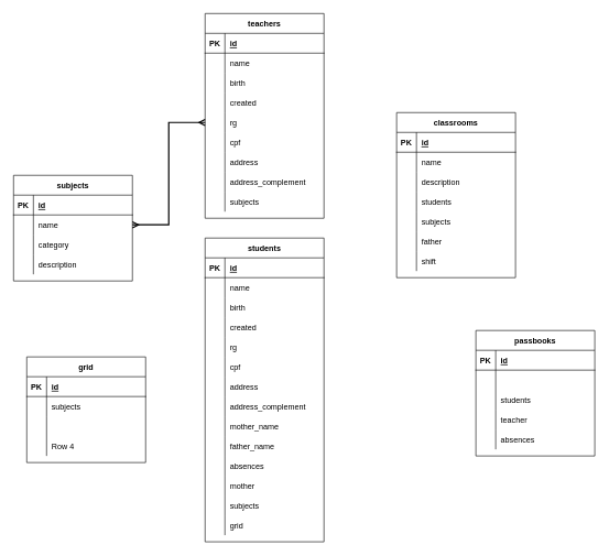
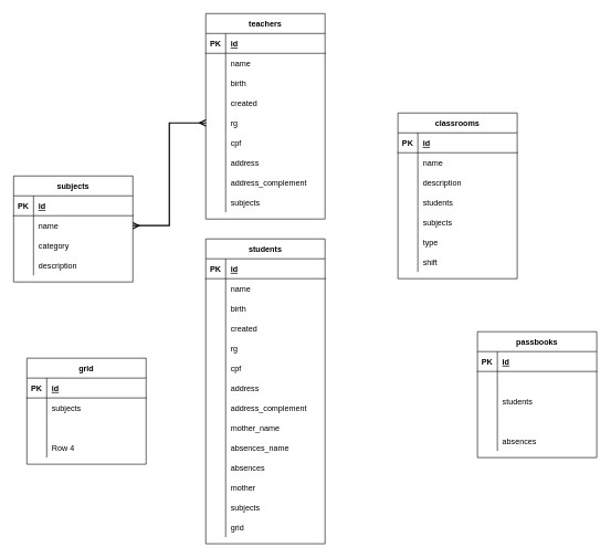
- <mxCell id="63" value="father" style="shape=partialRectangle;connectable=0;fillColor=none;top=0;left=0;bottom=0;right=0;align=left;spacingLeft=6;overflow=hidden;" parent="61" vertex="1"><mxGeometry x="30" width="150" height="30" as="geometry" /></mxCell>
+ <mxCell id="63" value="type" style="shape=partialRectangle;connectable=0;fillColor=none;top=0;left=0;bottom=0;right=0;align=left;spacingLeft=6;overflow=hidden;" parent="61" vertex="1"><mxGeometry x="30" width="150" height="30" as="geometry" /></mxCell>
- <mxCell id="120" value="teacher" style="shape=partialRectangle;connectable=0;fillColor=none;top=0;left=0;bottom=0;right=0;align=left;spacingLeft=6;overflow=hidden;" vertex="1" parent="118"><mxGeometry x="30" width="150" height="30" as="geometry" /></mxCell>
- <mxCell id="32" value="father_name" style="shape=partialRectangle;connectable=0;fillColor=none;top=0;left=0;bottom=0;right=0;align=left;spacingLeft=6;overflow=hidden;" parent="30" vertex="1"><mxGeometry x="30" width="150" height="30" as="geometry" /></mxCell>
+ <mxCell id="32" value="absences_name" style="shape=partialRectangle;connectable=0;fillColor=none;top=0;left=0;bottom=0;right=0;align=left;spacingLeft=6;overflow=hidden;" parent="30" vertex="1"><mxGeometry x="30" width="150" height="30" as="geometry" /></mxCell>
